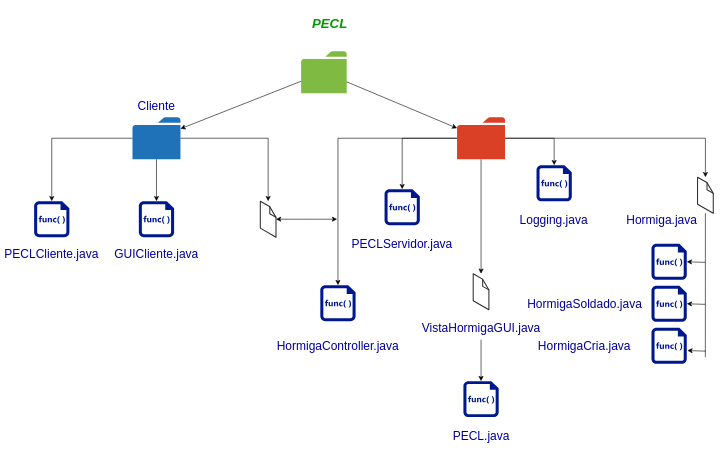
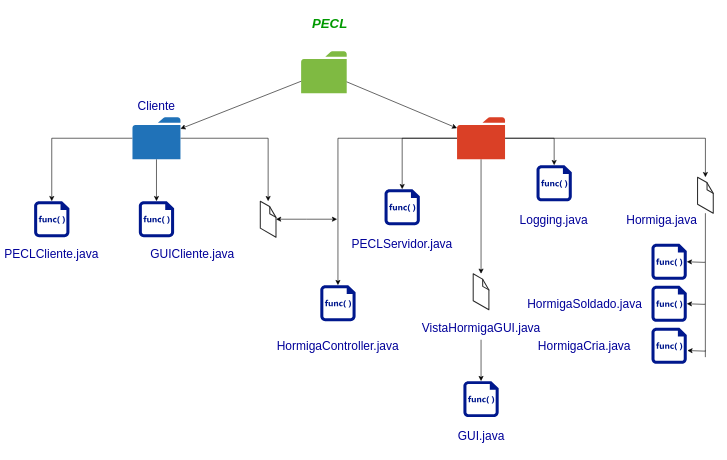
- <mxCell id="18" value="&lt;font color=&quot;#000099&quot;&gt;GUICliente.java&lt;/font&gt;" style="text;html=1;strokeColor=none;fillColor=none;align=center;verticalAlign=middle;whiteSpace=wrap;rounded=0;fontSize=20;fontColor=#009900;" parent="1" vertex="1"><mxGeometry x="194.8" y="403" width="130" height="40" as="geometry" /></mxCell>
+ <mxCell id="18" value="&lt;font color=&quot;#000099&quot;&gt;GUICliente.java&lt;/font&gt;" style="text;html=1;strokeColor=none;fillColor=none;align=center;verticalAlign=middle;whiteSpace=wrap;rounded=0;fontSize=20;fontColor=#009900;" parent="1" vertex="1"><mxGeometry x="254.8" y="403" width="130" height="40" as="geometry" /></mxCell>
- <mxCell id="44" value="&lt;font color=&quot;#000099&quot;&gt;PECL.java&lt;/font&gt;" style="text;html=1;strokeColor=none;fillColor=none;align=center;verticalAlign=middle;whiteSpace=wrap;rounded=0;fontSize=20;fontColor=#009900;" vertex="1" parent="1"><mxGeometry x="708.5" y="705" width="185" height="40" as="geometry" /></mxCell>
+ <mxCell id="44" value="&lt;font color=&quot;#000099&quot;&gt;GUI.java&lt;/font&gt;" style="text;html=1;strokeColor=none;fillColor=none;align=center;verticalAlign=middle;whiteSpace=wrap;rounded=0;fontSize=20;fontColor=#009900;" vertex="1" parent="1"><mxGeometry x="708.5" y="705" width="185" height="40" as="geometry" /></mxCell>
